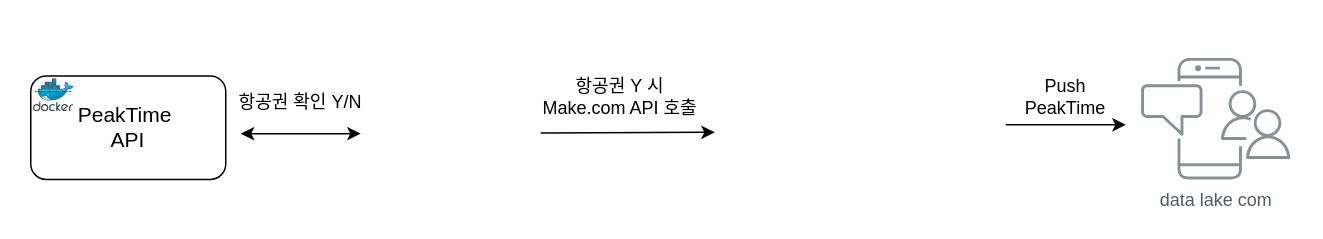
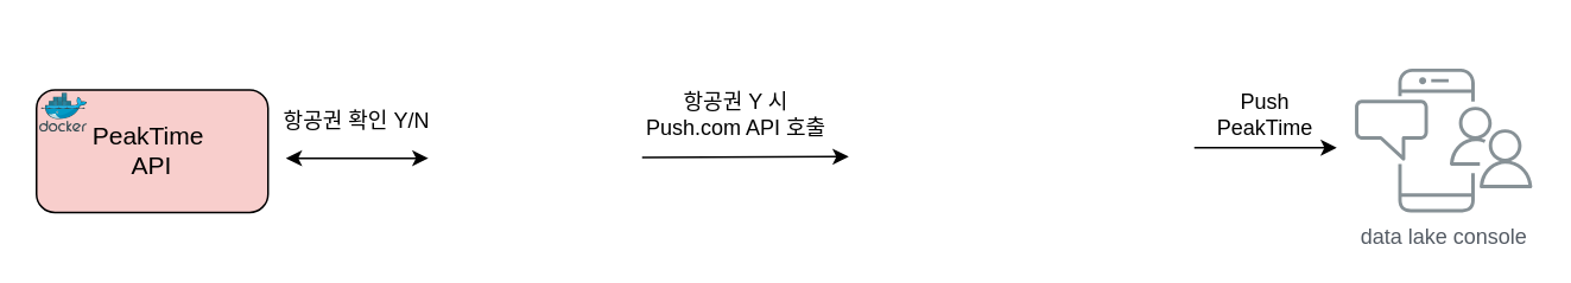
- <mxCell id="8" value="항공권 Y 시&lt;div&gt;Make.com API 호출&lt;/div&gt;" style="text;html=1;align=center;verticalAlign=middle;whiteSpace=wrap;rounded=0;" parent="1" vertex="1"><mxGeometry x="353" y="48.5" width="120" height="30" as="geometry" /></mxCell>
+ <mxCell id="8" value="항공권 Y 시&lt;div&gt;Push.com API 호출&lt;/div&gt;" style="text;html=1;align=center;verticalAlign=middle;whiteSpace=wrap;rounded=0;" parent="1" vertex="1"><mxGeometry x="353" y="48.5" width="120" height="30" as="geometry" /></mxCell>
- <mxCell id="3" value="&lt;font style=&quot;font-size: 14px;&quot;&gt;PeakTime&amp;nbsp;&lt;/font&gt;&lt;div style=&quot;font-size: 14px;&quot;&gt;&lt;font style=&quot;font-size: 14px;&quot;&gt;API&lt;/font&gt;&lt;/div&gt;" style="rounded=1;whiteSpace=wrap;html=1;" parent="1" vertex="1"><mxGeometry x="20" y="50" width="130" height="68.93" as="geometry" /></mxCell>
+ <mxCell id="3" value="&lt;font style=&quot;font-size: 14px;&quot;&gt;PeakTime&amp;nbsp;&lt;/font&gt;&lt;div style=&quot;font-size: 14px;&quot;&gt;&lt;font style=&quot;font-size: 14px;&quot;&gt;API&lt;/font&gt;&lt;/div&gt;" style="rounded=1;whiteSpace=wrap;html=1;fillColor=#f8cecc;" parent="1" vertex="1"><mxGeometry x="20" y="50" width="130" height="68.93" as="geometry" /></mxCell>
- <mxCell id="2" value="data lake com" style="outlineConnect=0;gradientColor=none;fontColor=#545B64;strokeColor=none;fillColor=#879196;dashed=0;verticalLabelPosition=bottom;verticalAlign=top;align=center;html=1;fontSize=12;fontStyle=0;aspect=fixed;shape=mxgraph.aws4.illustration_notification;pointerEvents=1;labelBackgroundColor=#ffffff;" parent="1" vertex="1"><mxGeometry x="760" y="37.93" width="100" height="81" as="geometry" /></mxCell>
+ <mxCell id="2" value="data lake console" style="outlineConnect=0;gradientColor=none;fontColor=#545B64;strokeColor=none;fillColor=#879196;dashed=0;verticalLabelPosition=bottom;verticalAlign=top;align=center;html=1;fontSize=12;fontStyle=0;aspect=fixed;shape=mxgraph.aws4.illustration_notification;pointerEvents=1;labelBackgroundColor=#ffffff;" parent="1" vertex="1"><mxGeometry x="760" y="37.93" width="100" height="81" as="geometry" /></mxCell>
